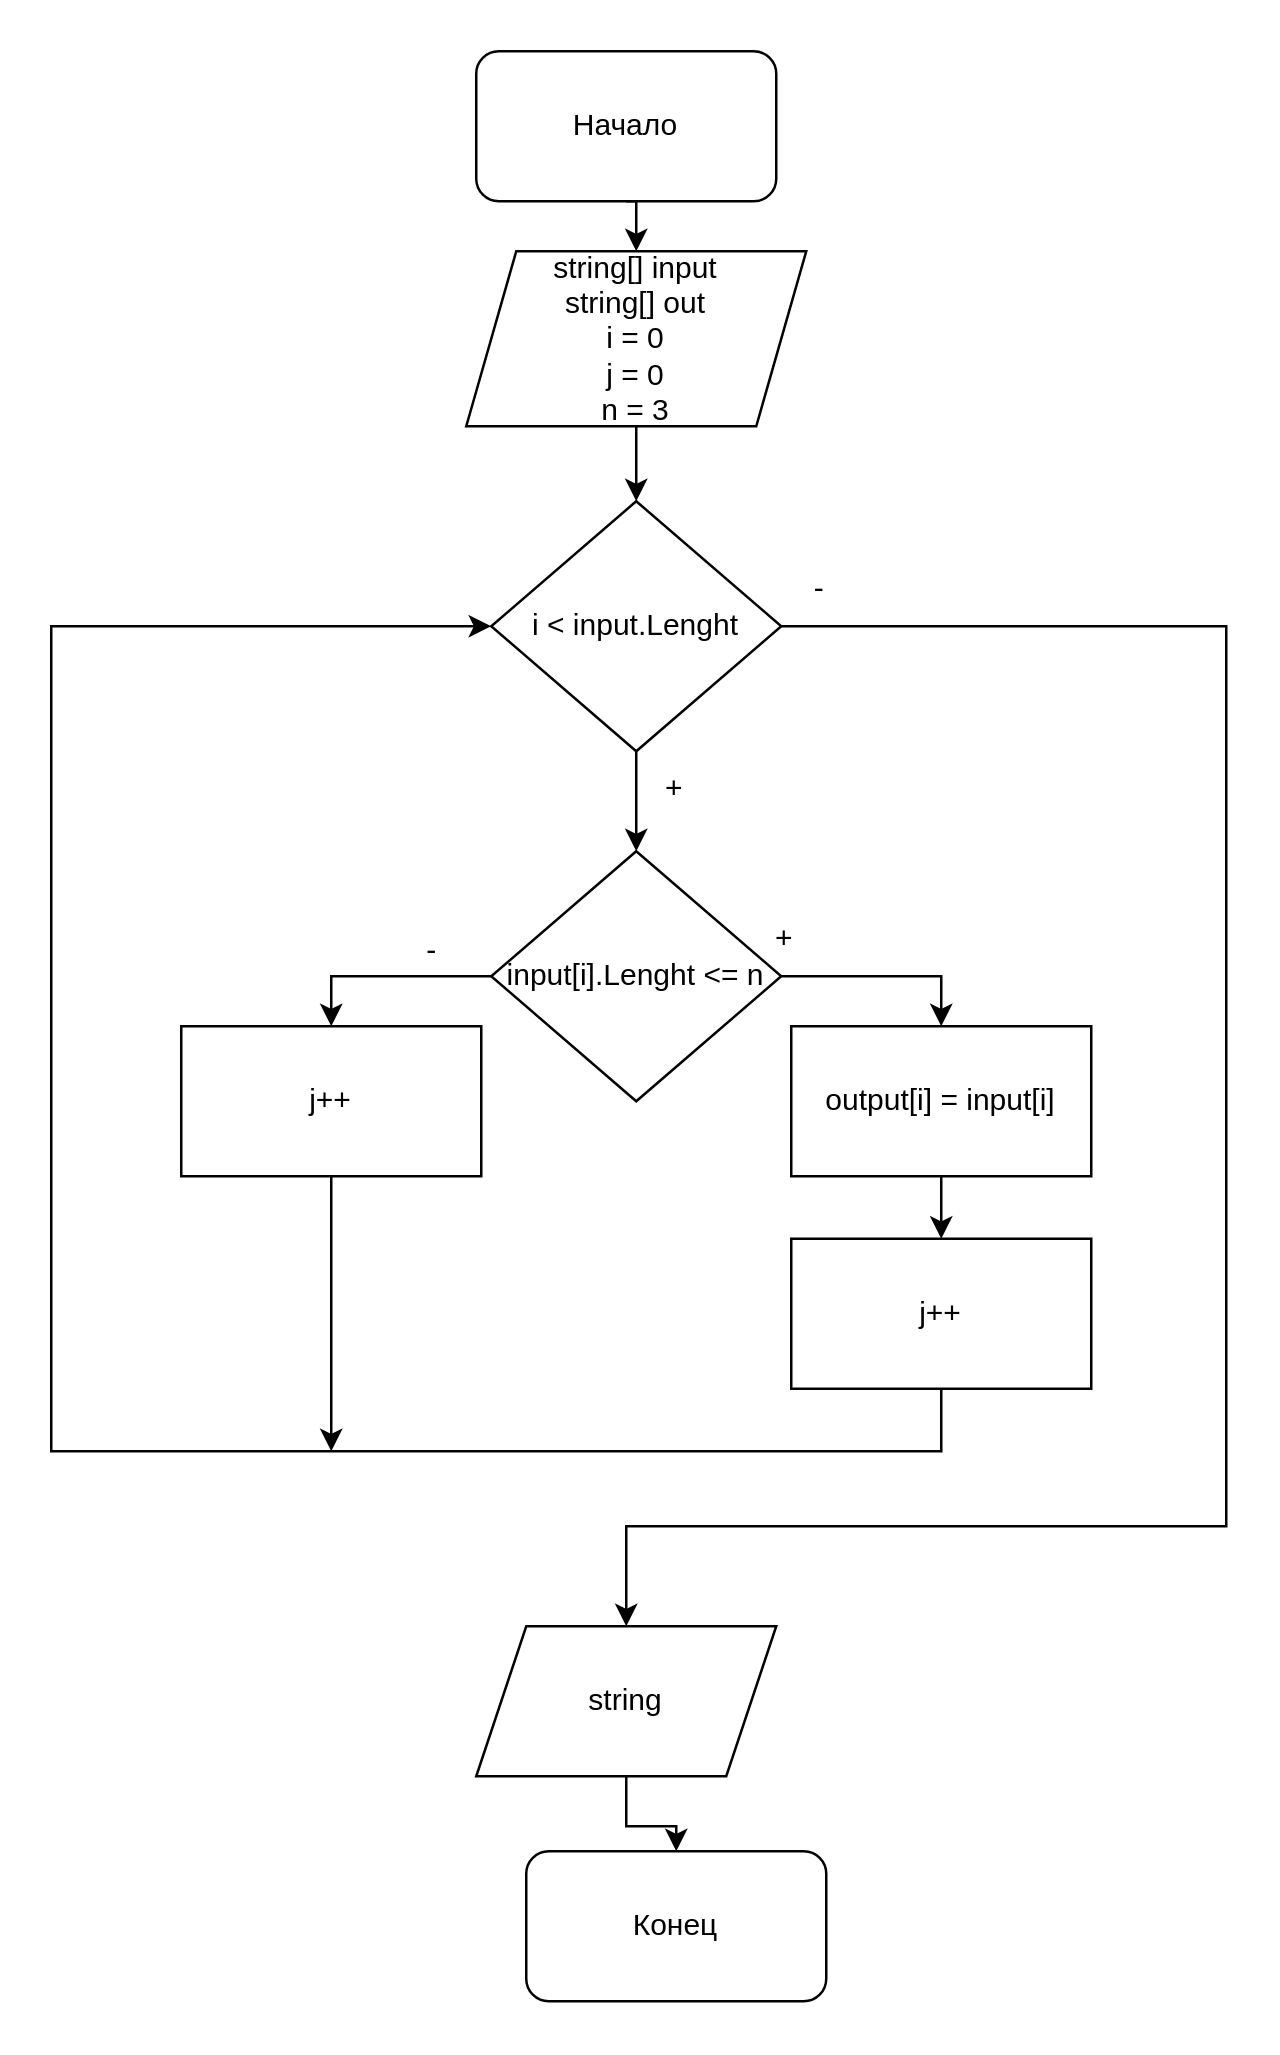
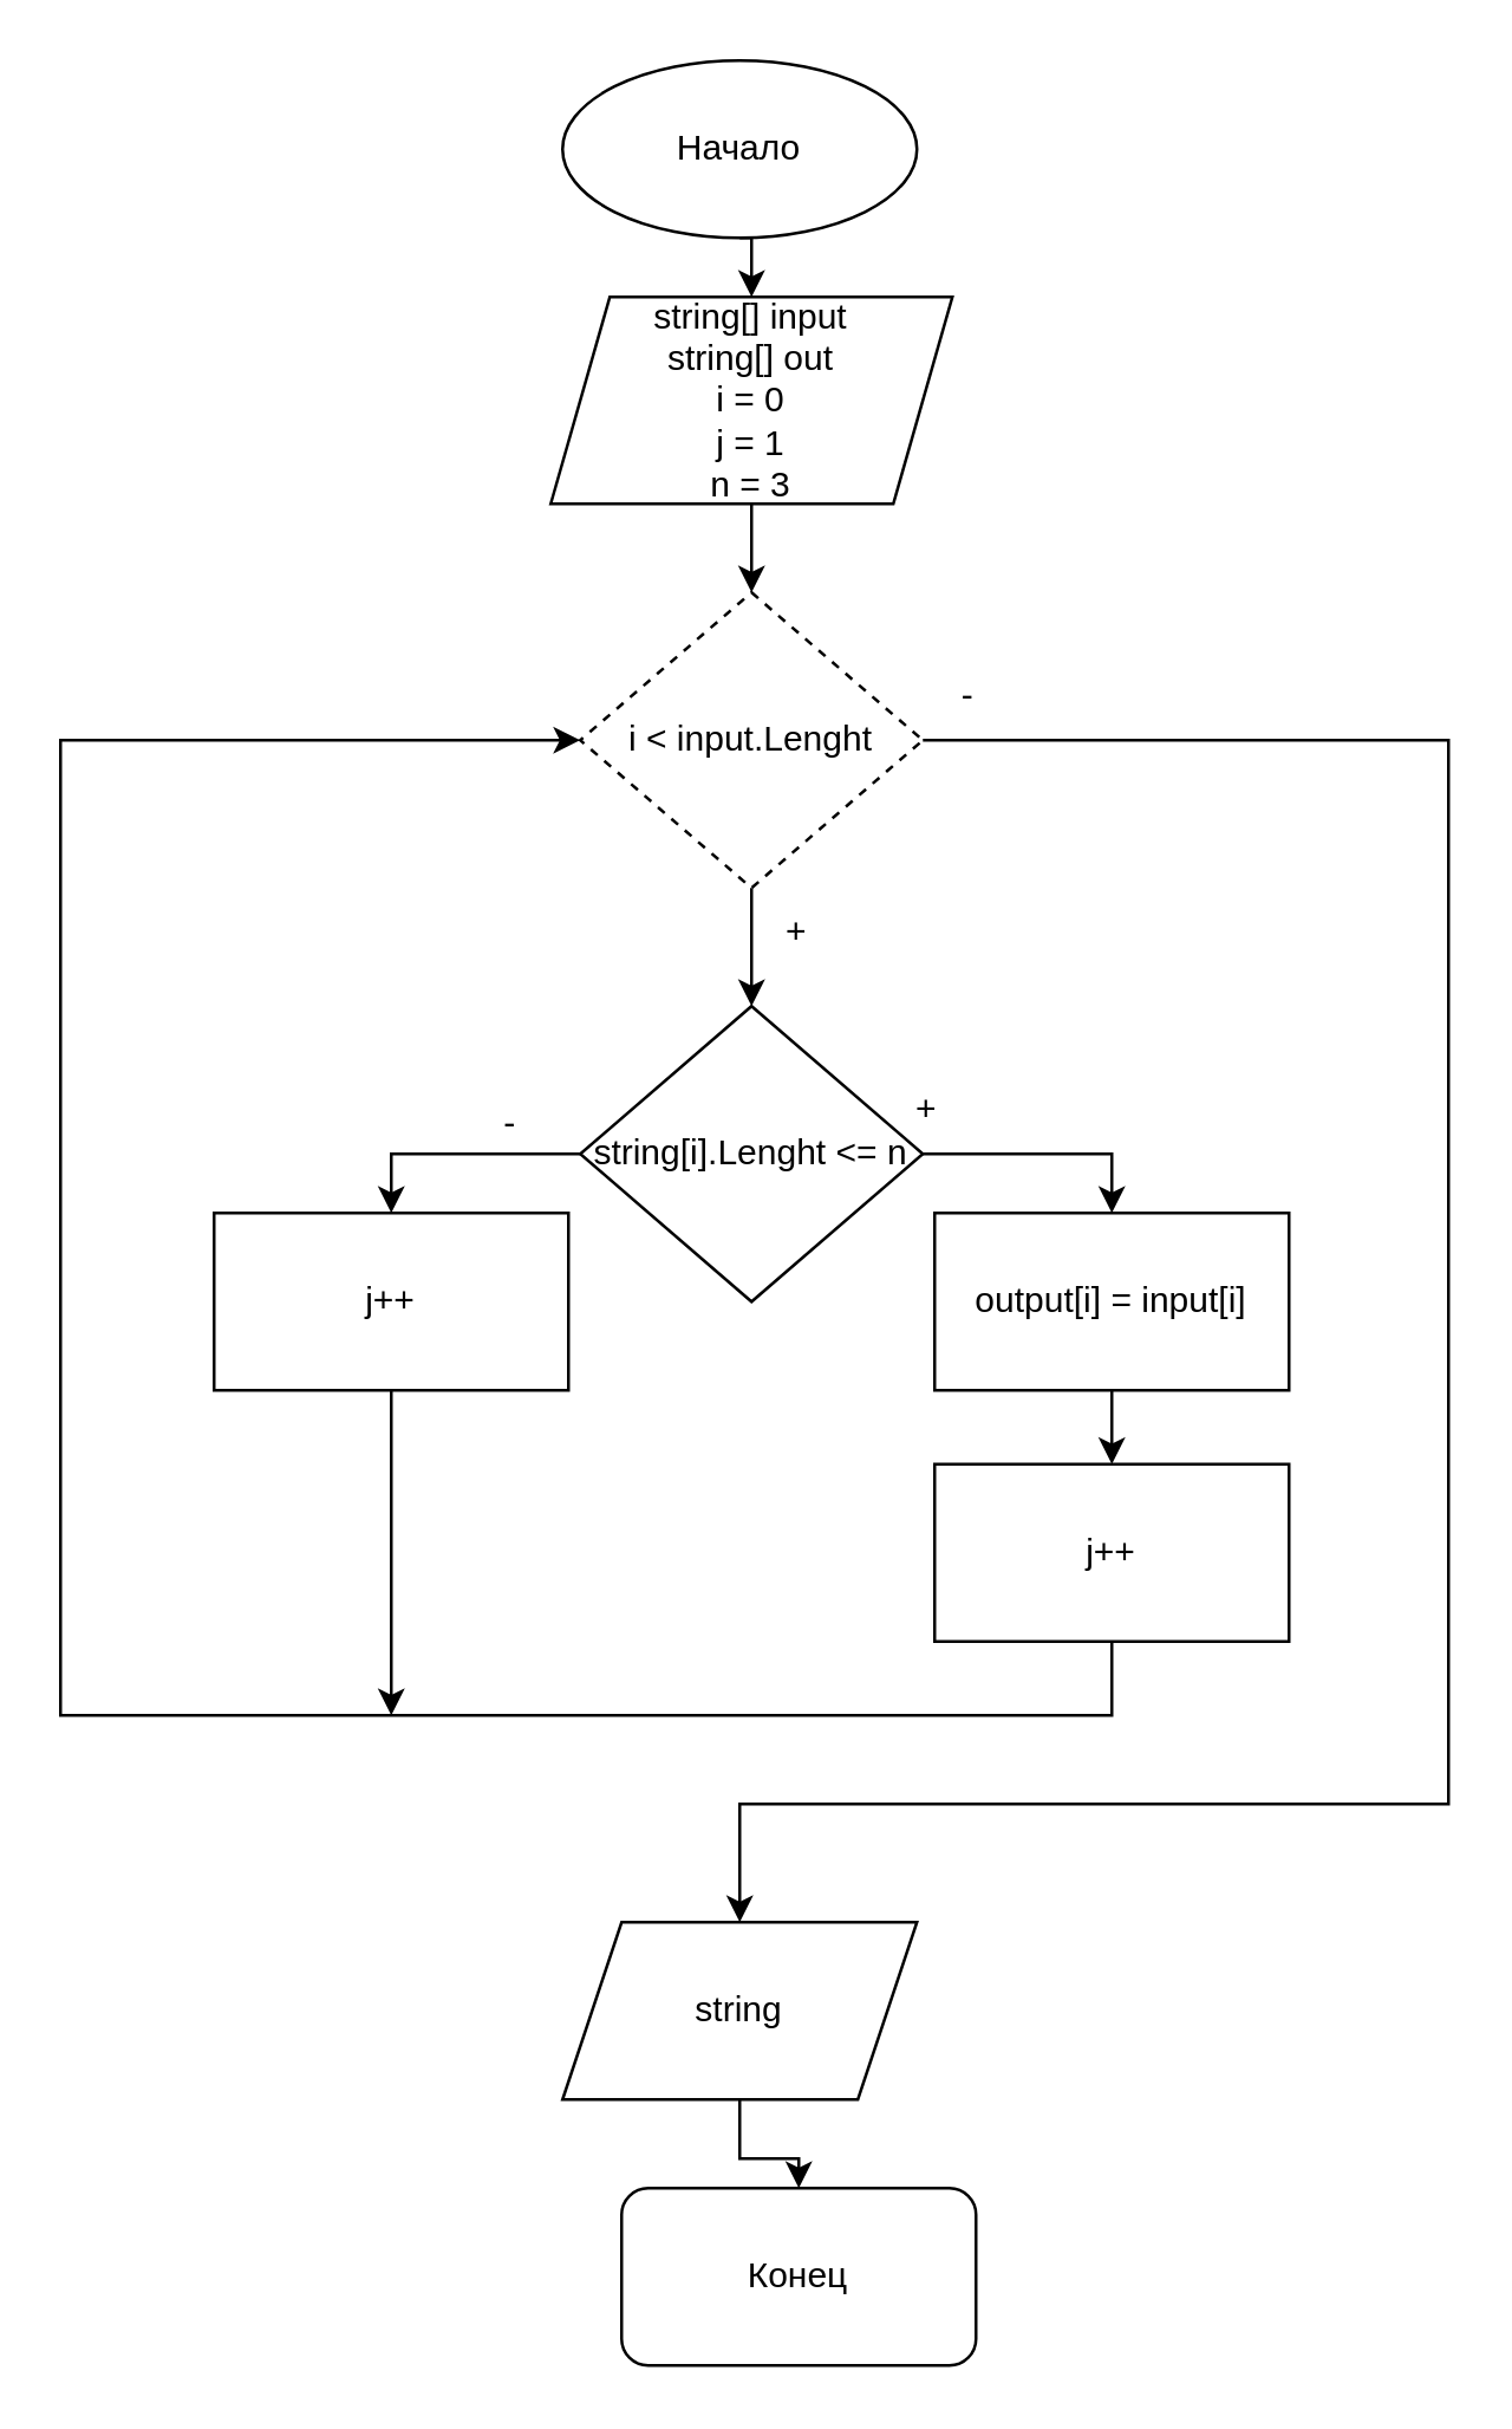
- <mxCell id="3" value="Начало" style="rounded=1;whiteSpace=wrap;html=1;" vertex="1" parent="1"><mxGeometry x="190" y="20" width="120" height="60" as="geometry" /></mxCell>
+ <mxCell id="3" value="Начало" style="ellipse;whiteSpace=wrap;html=1;" vertex="1" parent="1"><mxGeometry x="190" y="20" width="120" height="60" as="geometry" /></mxCell>
- <mxCell id="5" value="string[] input&lt;br&gt;string[] out&lt;br&gt;i = 0&lt;br&gt;j = 0&lt;br&gt;n = 3" style="shape=parallelogram;perimeter=parallelogramPerimeter;whiteSpace=wrap;html=1;fixedSize=1;" vertex="1" parent="1"><mxGeometry x="186" y="100" width="136" height="70" as="geometry" /></mxCell>
+ <mxCell id="5" value="string[] input&lt;br&gt;string[] out&lt;br&gt;i = 0&lt;br&gt;j = 1&lt;br&gt;n = 3" style="shape=parallelogram;perimeter=parallelogramPerimeter;whiteSpace=wrap;html=1;fixedSize=1;" vertex="1" parent="1"><mxGeometry x="186" y="100" width="136" height="70" as="geometry" /></mxCell>
- <mxCell id="8" value="i &amp;lt; input.Lenght" style="rhombus;whiteSpace=wrap;html=1;" vertex="1" parent="1"><mxGeometry x="196" y="200" width="116" height="100" as="geometry" /></mxCell>
+ <mxCell id="8" value="i &amp;lt; input.Lenght" style="rhombus;whiteSpace=wrap;html=1;dashed=1;" vertex="1" parent="1"><mxGeometry x="196" y="200" width="116" height="100" as="geometry" /></mxCell>
- <mxCell id="11" value="input[i].Lenght &amp;lt;= n" style="rhombus;whiteSpace=wrap;html=1;" vertex="1" parent="1"><mxGeometry x="196" y="340" width="116" height="100" as="geometry" /></mxCell>
+ <mxCell id="11" value="string[i].Lenght &amp;lt;= n" style="rhombus;whiteSpace=wrap;html=1;" vertex="1" parent="1"><mxGeometry x="196" y="340" width="116" height="100" as="geometry" /></mxCell>
